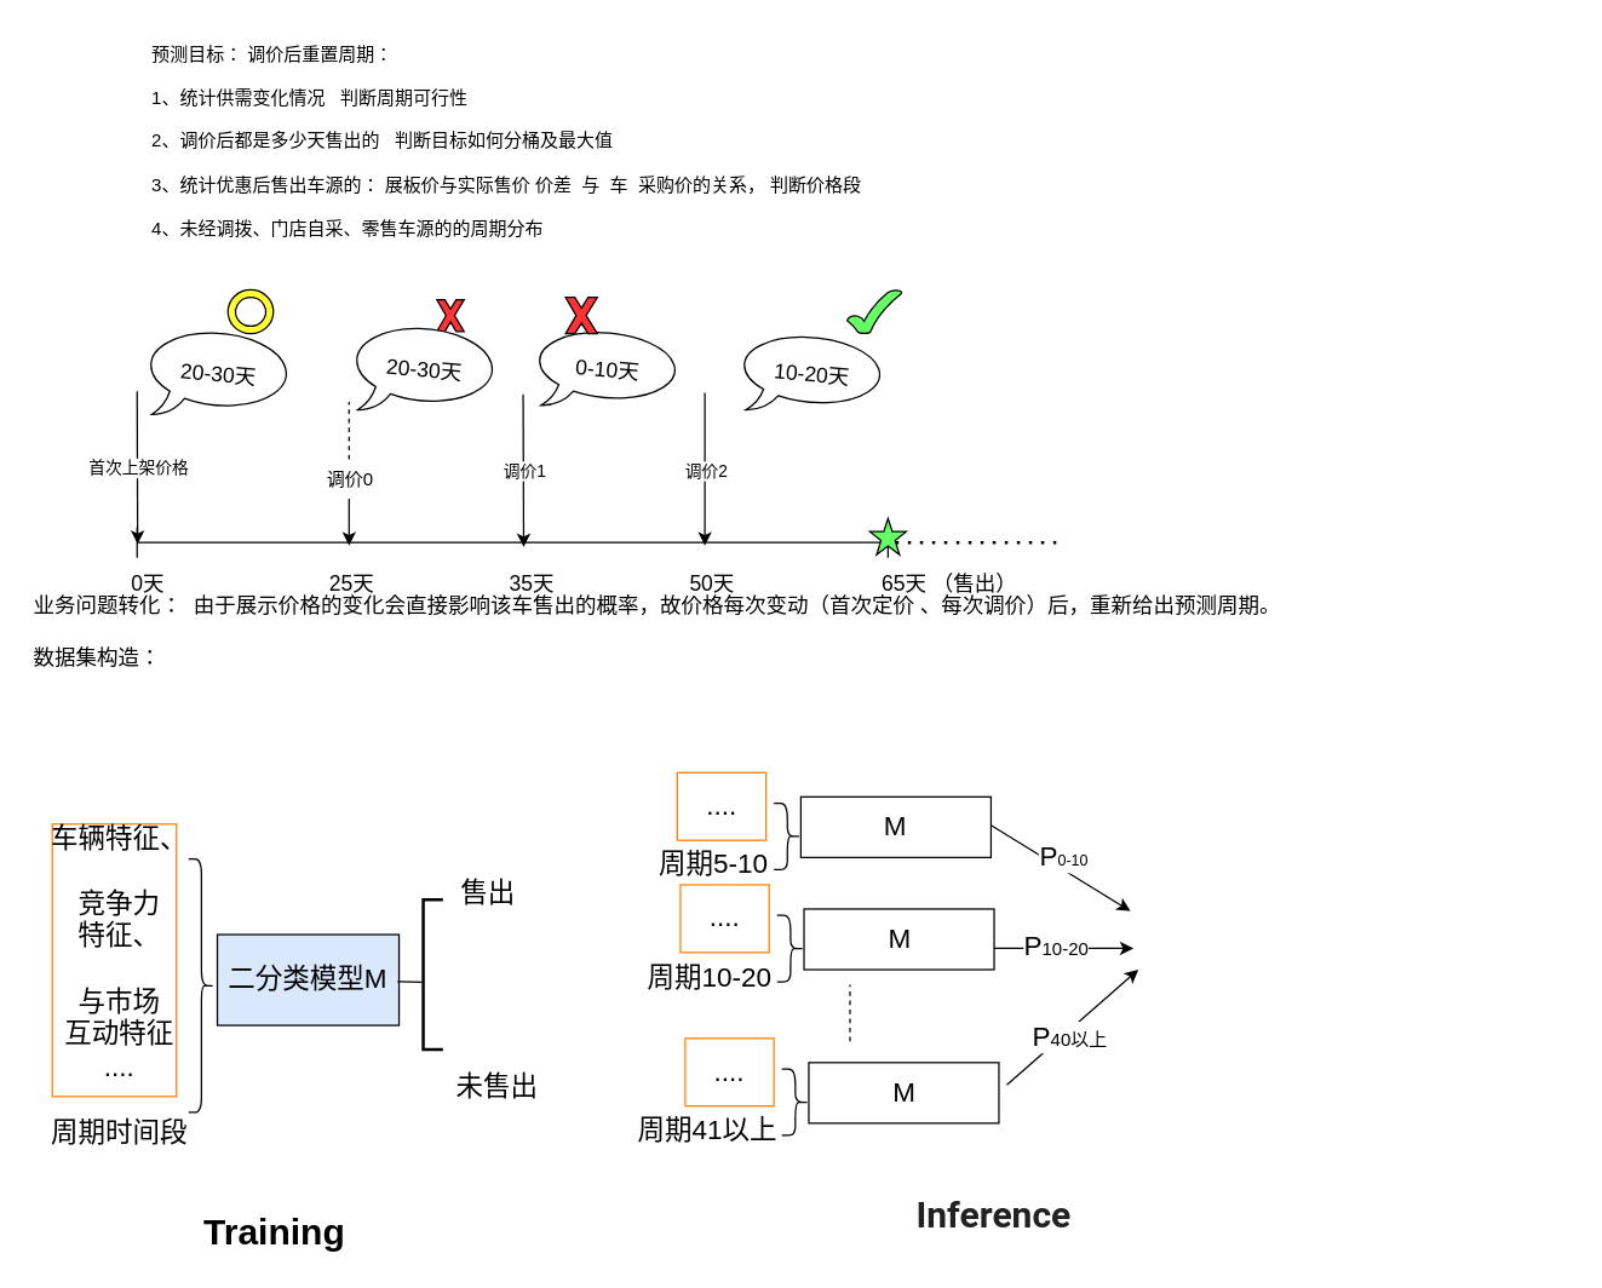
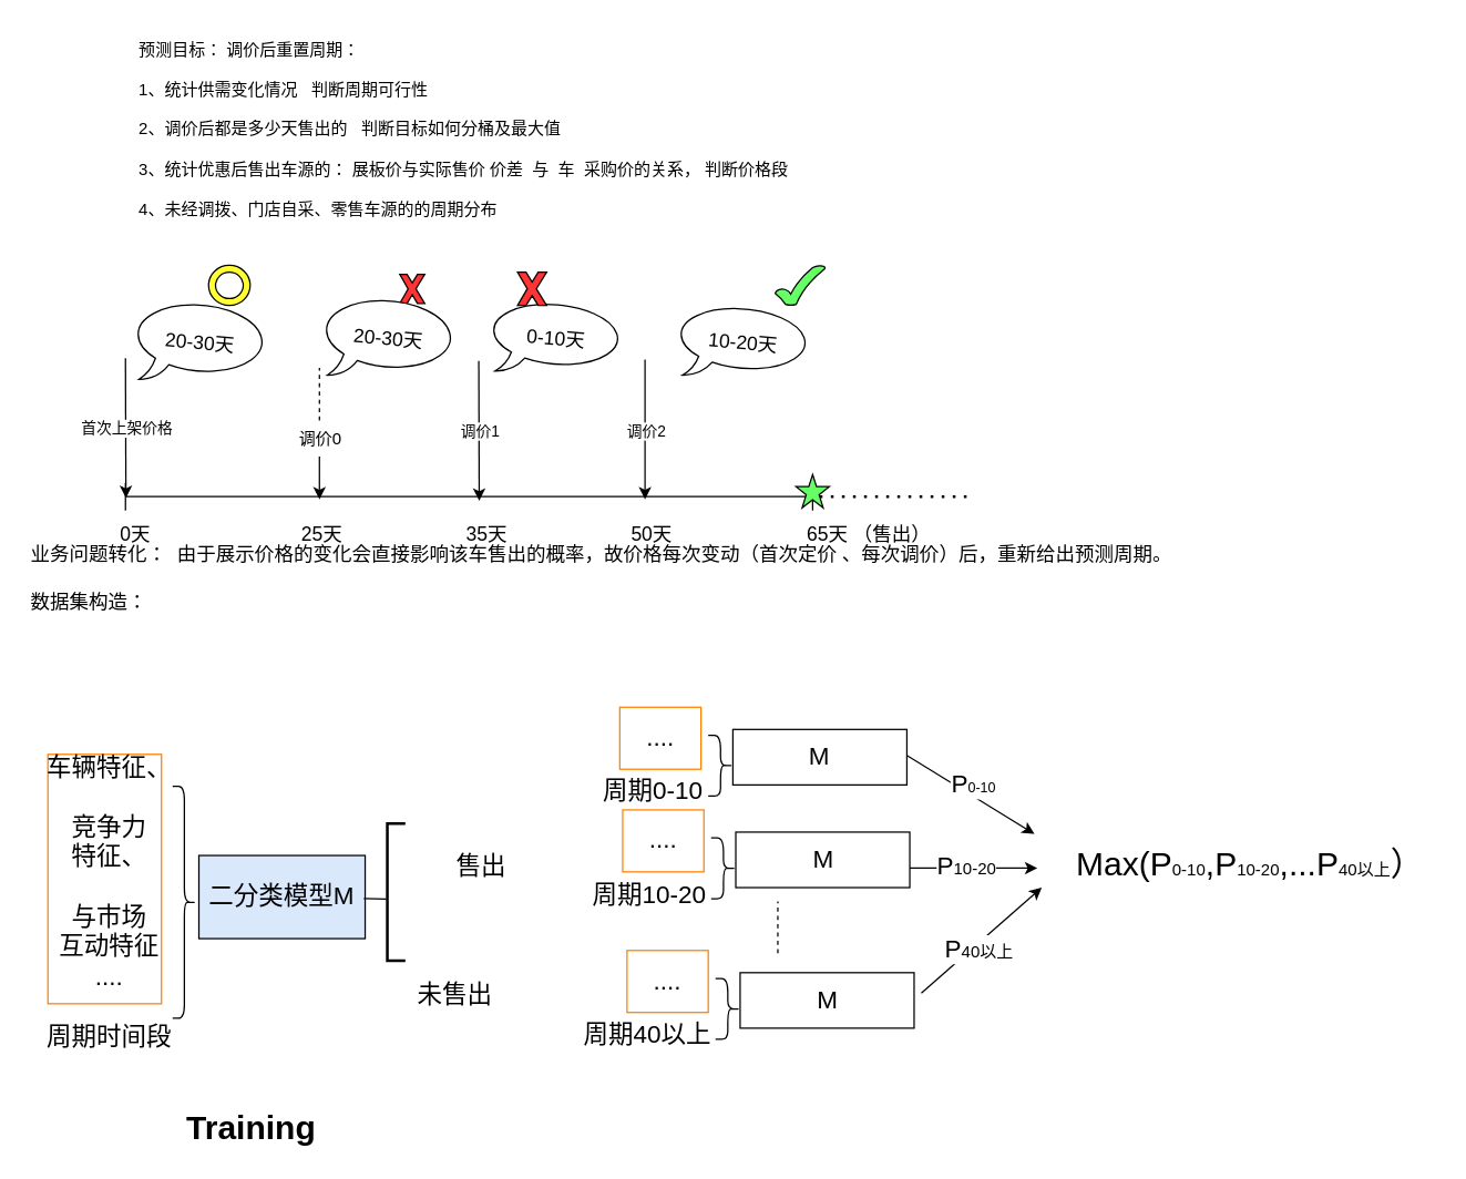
- <mxCell id="40" value="周期5-10" style="text;html=1;strokeColor=none;fillColor=none;align=center;verticalAlign=middle;whiteSpace=wrap;rounded=0;fontSize=18;" vertex="1" parent="36"><mxGeometry y="49.399" width="83.724" height="24.032" as="geometry" /></mxCell>
+ <mxCell id="40" value="周期0-10" style="text;html=1;strokeColor=none;fillColor=none;align=center;verticalAlign=middle;whiteSpace=wrap;rounded=0;fontSize=18;" vertex="1" parent="36"><mxGeometry y="49.399" width="83.724" height="24.032" as="geometry" /></mxCell>
- <mxCell id="32" value="售出" style="text;html=1;strokeColor=none;fillColor=none;align=center;verticalAlign=middle;whiteSpace=wrap;rounded=0;fontSize=18;" vertex="1" parent="1"><mxGeometry x="292" y="575" width="60" height="30" as="geometry" /></mxCell>
+ <mxCell id="32" value="售出" style="text;html=1;strokeColor=none;fillColor=none;align=center;verticalAlign=middle;whiteSpace=wrap;rounded=0;fontSize=18;" vertex="1" parent="1"><mxGeometry x="317" y="610" width="60" height="30" as="geometry" /></mxCell>
+ <mxCell id="56" value="&lt;font style=&quot;font-size: 24px;&quot;&gt;Max(P&lt;/font&gt;&lt;font style=&quot;font-size: 12px;&quot;&gt;0-10&lt;/font&gt;&lt;font style=&quot;font-size: 24px;&quot;&gt;,P&lt;/font&gt;&lt;font style=&quot;font-size: 12px;&quot;&gt;10-20&lt;/font&gt;&lt;font style=&quot;font-size: 24px;&quot;&gt;,...P&lt;/font&gt;&lt;font style=&quot;font-size: 12px;&quot;&gt;40以上&lt;/font&gt;&lt;font style=&quot;font-size: 24px;&quot;&gt;）&lt;/font&gt;" style="text;html=1;strokeColor=none;fillColor=none;align=center;verticalAlign=middle;whiteSpace=wrap;rounded=0;fontSize=18;" vertex="1" parent="35"><mxGeometry x="339.083" y="83.445" width="267.917" height="61.416" as="geometry" /></mxCell>
- <mxCell id="51" value="周期41以上" style="text;html=1;strokeColor=none;fillColor=none;align=center;verticalAlign=middle;whiteSpace=wrap;rounded=0;fontSize=18;" vertex="1" parent="47"><mxGeometry x="-17.791" y="49.399" width="101.516" height="24.032" as="geometry" /></mxCell>
+ <mxCell id="51" value="周期40以上" style="text;html=1;strokeColor=none;fillColor=none;align=center;verticalAlign=middle;whiteSpace=wrap;rounded=0;fontSize=18;" vertex="1" parent="47"><mxGeometry x="-17.791" y="49.399" width="101.516" height="24.032" as="geometry" /></mxCell>
- <mxCell id="59" value="&lt;table style=&quot;-webkit-tap-highlight-color: transparent; border: 0px; margin: 0px; padding: 0px; border-collapse: collapse; border-spacing: 0px; position: relative; color: rgba(0, 0, 0, 0.87); font-family: Roboto, RobotoDraft, Helvetica, Arial, sans-serif; text-align: start; background-color: rgb(255, 255, 255);&quot; class=&quot;CFNMfb&quot;&gt;&lt;tbody style=&quot;-webkit-tap-highlight-color: transparent; border: 0px; margin: 0px; padding: 0px;&quot; class=&quot;U87jab&quot;&gt;&lt;tr style=&quot;-webkit-tap-highlight-color: transparent; border: 0px; margin: 0px; padding: 0px; height: 1px;&quot; class=&quot;TKwHGb&quot;&gt;&lt;th style=&quot;-webkit-tap-highlight-color: transparent; border: 0px; margin: 0px; padding: 0px; font: inherit; text-align: left; vertical-align: top;&quot; scope=&quot;row&quot; class=&quot;rsNpAc S18kfe&quot;&gt;&lt;div style=&quot;-webkit-tap-highlight-color: transparent; margin-top: 4px;&quot; lang=&quot;en&quot; role=&quot;presentation&quot; class=&quot;KnIHac&quot;&gt;&lt;font style=&quot;font-size: 24px;&quot;&gt;&lt;b&gt;Inference&lt;/b&gt;&lt;/font&gt;&lt;/div&gt;&lt;/th&gt;&lt;td style=&quot;-webkit-tap-highlight-color: transparent; border: 0px; margin: 0px; padding: 0px; vertical-align: top; color: rgb(95, 99, 104); width: 451.156px;&quot; class=&quot;rsNpAc xex4Kc&quot;&gt;&lt;/td&gt;&lt;/tr&gt;&lt;/tbody&gt;&lt;/table&gt;" style="text;html=1;strokeColor=none;fillColor=none;align=center;verticalAlign=middle;whiteSpace=wrap;rounded=0;fontSize=12;" vertex="1" parent="1"><mxGeometry x="604" y="786" width="154" height="30" as="geometry" /></mxCell>
